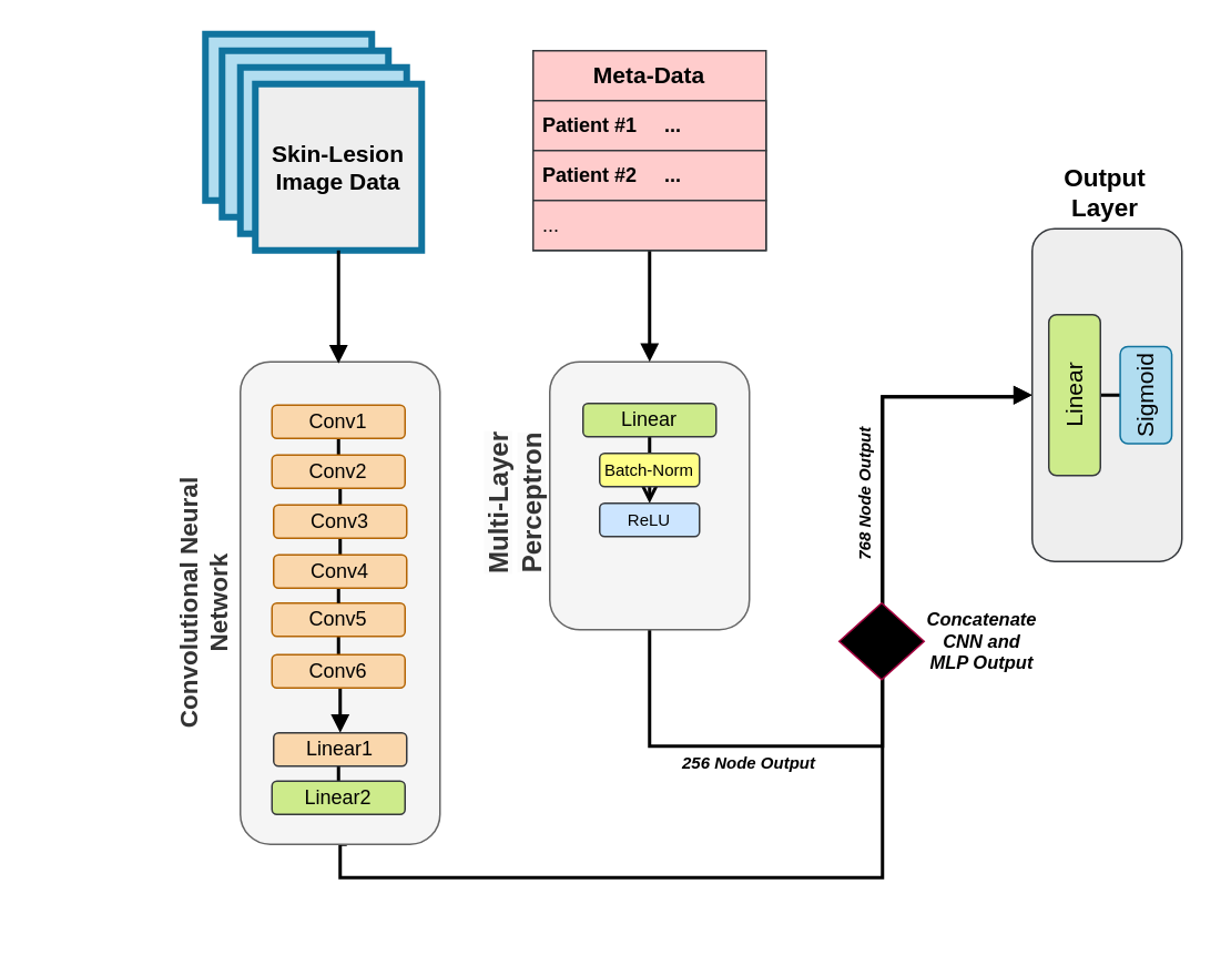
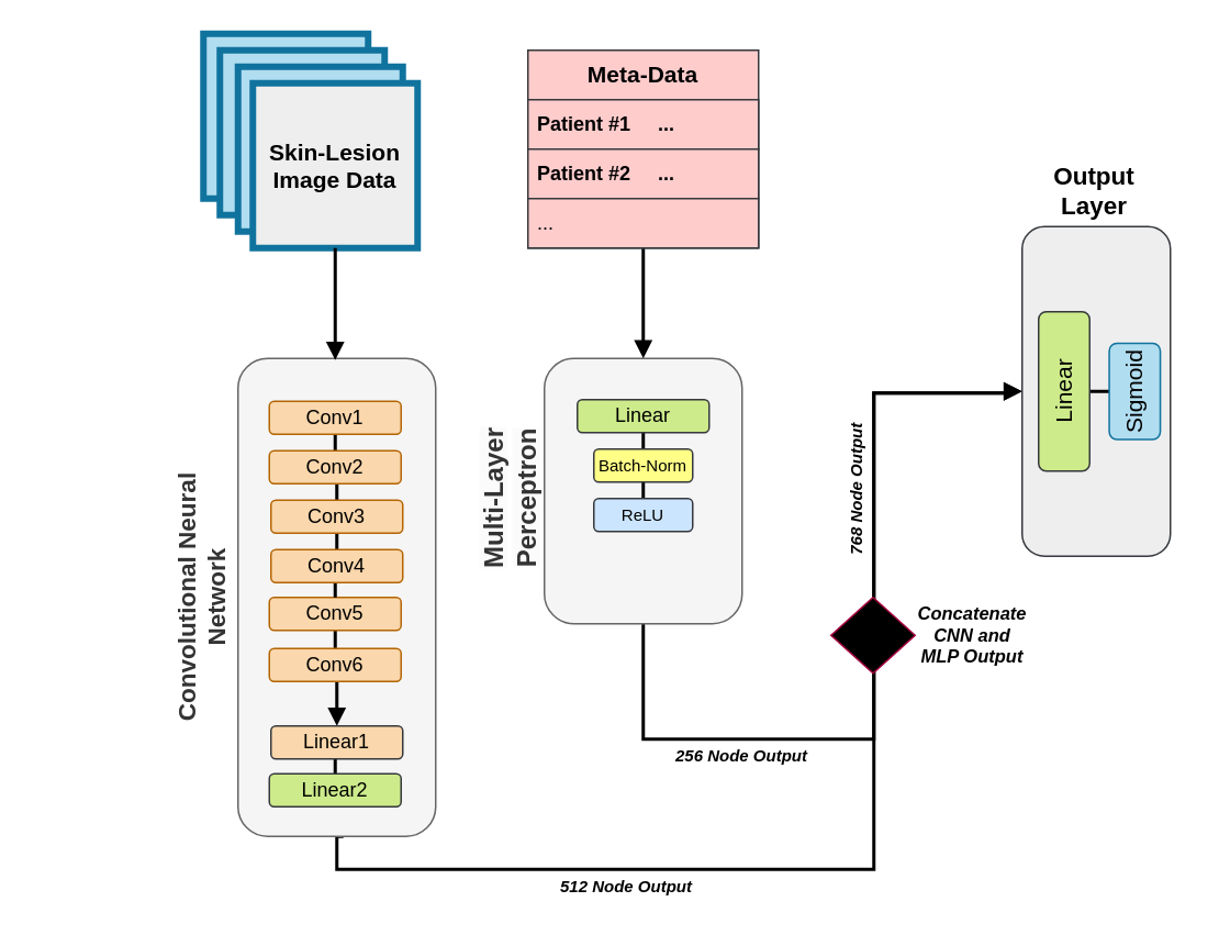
- <mxCell id="34" style="edgeStyle=orthogonalEdgeStyle;rounded=0;orthogonalLoop=1;jettySize=auto;html=1;exitX=0.5;exitY=1;exitDx=0;exitDy=0;entryX=0.5;entryY=0;entryDx=0;entryDy=0;strokeWidth=2;endArrow=open;endFill=0;" edge="1" parent="1" source="35" target="36"><mxGeometry relative="1" as="geometry" /></mxCell>
+ <mxCell id="34" style="edgeStyle=orthogonalEdgeStyle;rounded=0;orthogonalLoop=1;jettySize=auto;html=1;exitX=0.5;exitY=1;exitDx=0;exitDy=0;entryX=0.5;entryY=0;entryDx=0;entryDy=0;strokeWidth=2;endArrow=none;endFill=0;" edge="1" parent="1" source="35" target="36"><mxGeometry relative="1" as="geometry" /></mxCell>
+ <mxCell id="38" value="&lt;b style=&quot;font-size: 10px;&quot;&gt;512 Node Output&lt;/b&gt;" style="text;html=1;strokeColor=none;fillColor=none;align=center;verticalAlign=middle;whiteSpace=wrap;rounded=0;fontStyle=2;fontSize=10;" vertex="1" parent="1"><mxGeometry x="320" y="522" width="120" height="30" as="geometry" /></mxCell>
